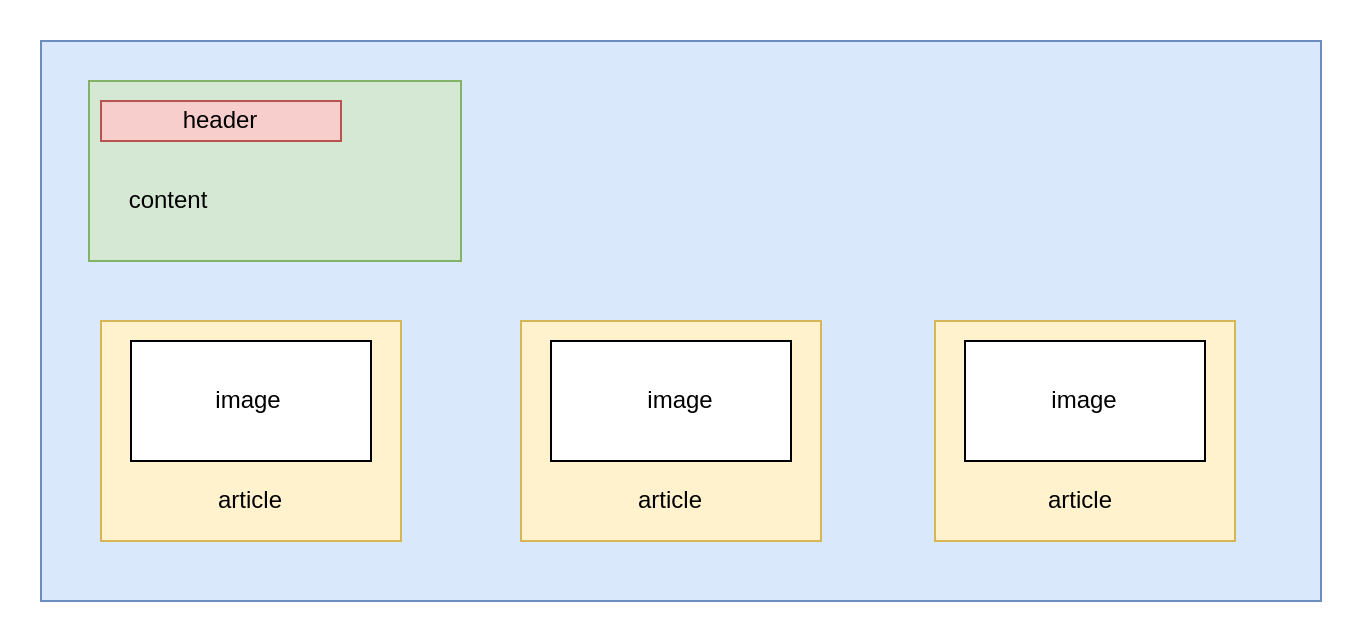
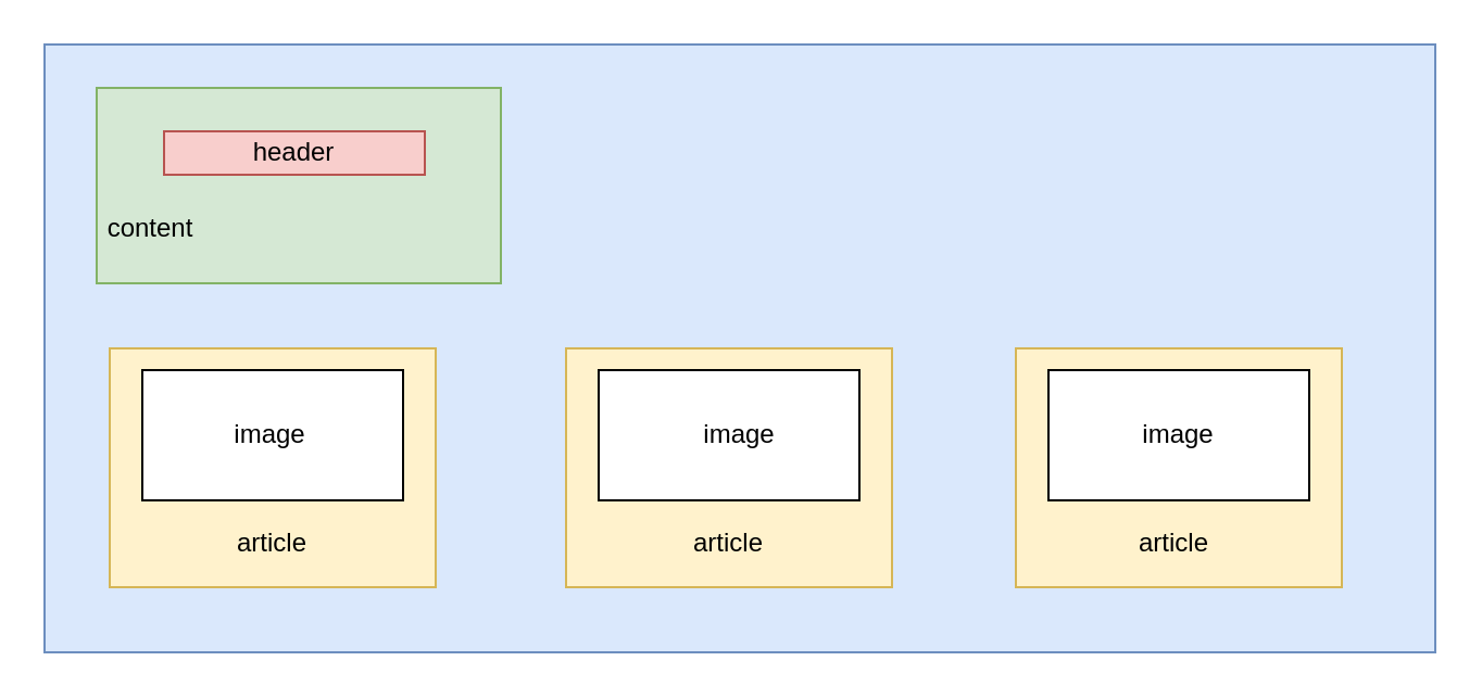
- <mxCell id="5" value="header" style="rounded=0;whiteSpace=wrap;html=1;fillColor=#f8cecc;strokeColor=#b85450;" vertex="1" parent="1"><mxGeometry x="50" y="50" width="120" height="20" as="geometry" /></mxCell>
+ <mxCell id="5" value="header" style="rounded=0;whiteSpace=wrap;html=1;fillColor=#f8cecc;strokeColor=#b85450;" vertex="1" parent="1"><mxGeometry x="75" y="60" width="120" height="20" as="geometry" /></mxCell>
- <mxCell id="6" value="content" style="text;html=1;strokeColor=none;fillColor=none;align=center;verticalAlign=middle;whiteSpace=wrap;rounded=0;" vertex="1" parent="1"><mxGeometry x="64" y="90" width="40" height="20" as="geometry" /></mxCell>
+ <mxCell id="6" value="content" style="text;html=1;strokeColor=none;fillColor=none;align=center;verticalAlign=middle;whiteSpace=wrap;rounded=0;" vertex="1" parent="1"><mxGeometry x="49" y="95" width="40" height="20" as="geometry" /></mxCell>
